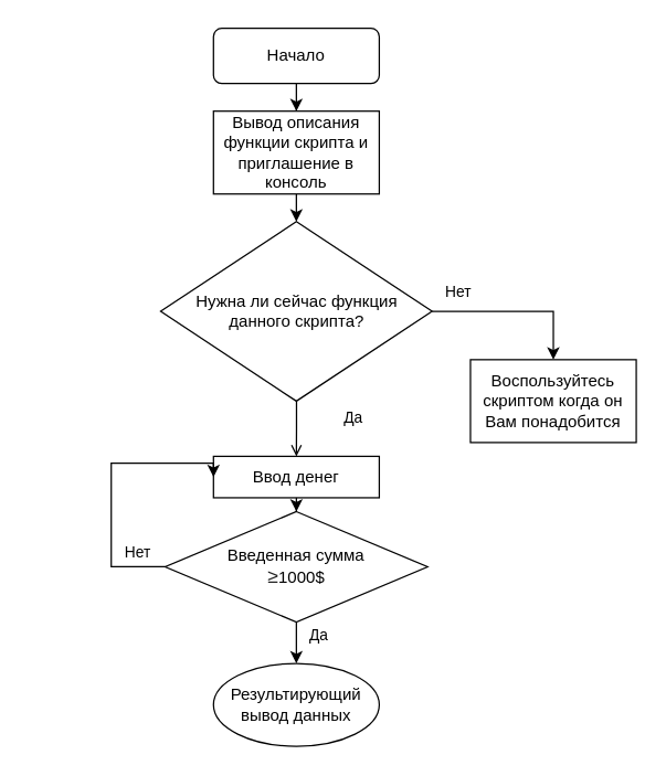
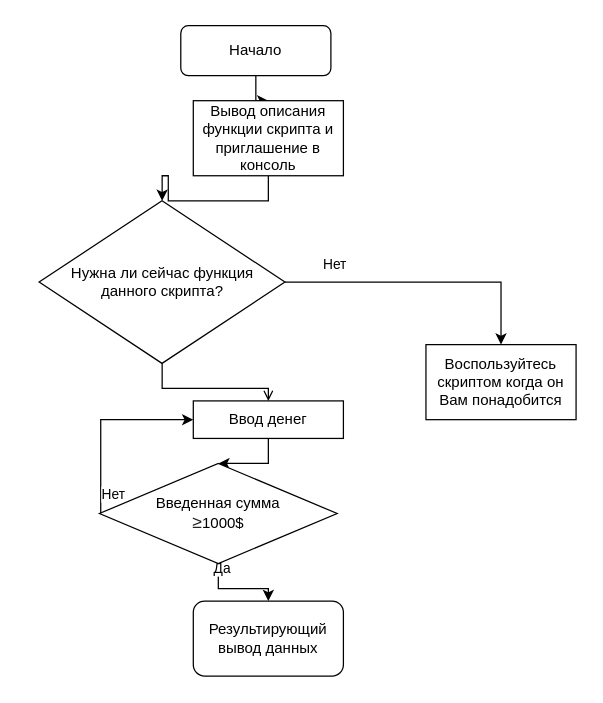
- <mxCell id="3" value="Начало" style="rounded=1;whiteSpace=wrap;html=1;fontSize=12;glass=0;strokeWidth=1;shadow=0;" parent="1" vertex="1"><mxGeometry x="154" y="20" width="120" height="40" as="geometry" /></mxCell>
+ <mxCell id="3" value="Начало" style="rounded=1;whiteSpace=wrap;html=1;fontSize=12;glass=0;strokeWidth=1;shadow=0;" parent="1" vertex="1"><mxGeometry x="144" y="20" width="120" height="40" as="geometry" /></mxCell>
- <mxCell id="13" value="Нужна ли сейчас функция&lt;br&gt;данного скрипта?" style="rhombus;whiteSpace=wrap;html=1;rounded=0;" vertex="1" parent="1"><mxGeometry x="115.75" y="160" width="196.5" height="130" as="geometry" /></mxCell>
+ <mxCell id="13" value="Нужна ли сейчас функция&lt;br&gt;данного скрипта?" style="rhombus;whiteSpace=wrap;html=1;rounded=0;" vertex="1" parent="1"><mxGeometry x="30.75" y="160" width="196.5" height="130" as="geometry" /></mxCell>
- <mxCell id="14" value="Воспользуйтесь скриптом когда он Вам понадобится" style="rounded=0;whiteSpace=wrap;html=1;" vertex="1" parent="1"><mxGeometry x="340" y="260" width="120" height="60" as="geometry" /></mxCell>
+ <mxCell id="14" value="Воспользуйтесь скриптом когда он Вам понадобится" style="rounded=0;whiteSpace=wrap;html=1;" vertex="1" parent="1"><mxGeometry x="340" y="275" width="120" height="60" as="geometry" /></mxCell>
- <mxCell id="16" value="Ввод денег" style="whiteSpace=wrap;html=1;rounded=0;" vertex="1" parent="1"><mxGeometry x="154" y="330" width="120" height="30" as="geometry" /></mxCell>
+ <mxCell id="16" value="Ввод денег" style="whiteSpace=wrap;html=1;rounded=0;" vertex="1" parent="1"><mxGeometry x="154" y="320" width="120" height="30" as="geometry" /></mxCell>
- <mxCell id="19" value="Введенная сумма&lt;br&gt;&lt;span style=&quot;color: rgb(34 , 34 , 34) ; font-family: &amp;#34;arial&amp;#34; , sans-serif ; font-size: 14px ; text-align: left ; background-color: rgb(255 , 255 , 255)&quot;&gt;&amp;nbsp;≥&lt;/span&gt;1000$&amp;nbsp;" style="rhombus;whiteSpace=wrap;html=1;rounded=0;" vertex="1" parent="1"><mxGeometry x="119" y="370" width="190" height="80" as="geometry" /></mxCell>
+ <mxCell id="19" value="Введенная сумма&lt;br&gt;&lt;span style=&quot;color: rgb(34 , 34 , 34) ; font-family: &amp;#34;arial&amp;#34; , sans-serif ; font-size: 14px ; text-align: left ; background-color: rgb(255 , 255 , 255)&quot;&gt;&amp;nbsp;≥&lt;/span&gt;1000$&amp;nbsp;" style="rhombus;whiteSpace=wrap;html=1;rounded=0;" vertex="1" parent="1"><mxGeometry x="79" y="370" width="190" height="80" as="geometry" /></mxCell>
- <mxCell id="20" value="Результирующий вывод данных" style="ellipse;whiteSpace=wrap;html=1;" vertex="1" parent="1"><mxGeometry x="154" y="480" width="120" height="60" as="geometry" /></mxCell>
+ <mxCell id="20" value="Результирующий вывод данных" style="rounded=1;whiteSpace=wrap;html=1;" vertex="1" parent="1"><mxGeometry x="154" y="480" width="120" height="60" as="geometry" /></mxCell>
